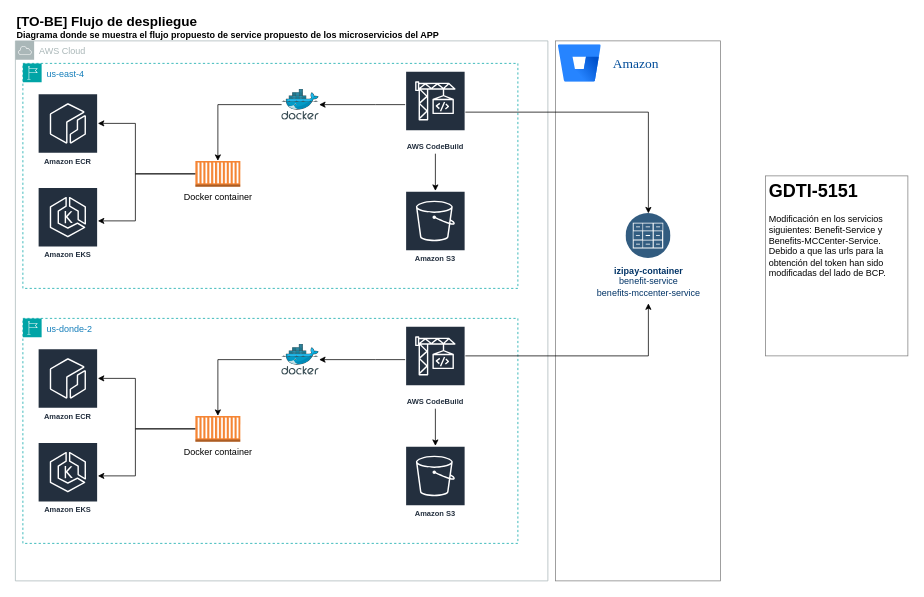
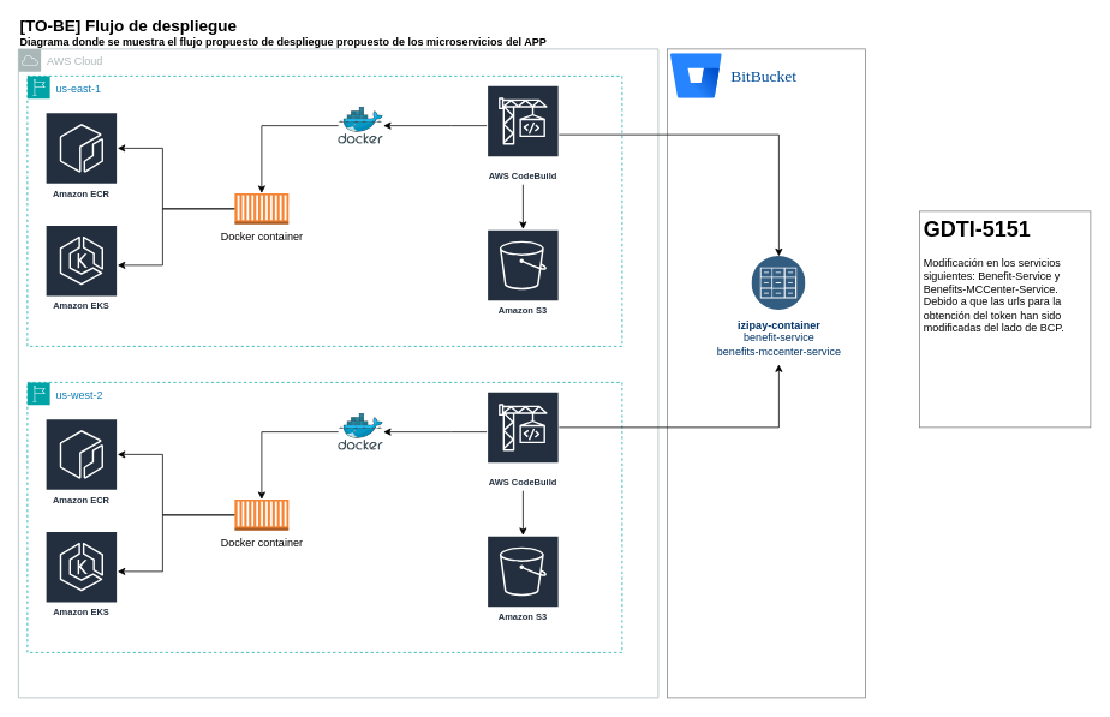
- <mxCell id="2" value="&lt;b&gt;&lt;font style=&quot;font-size: 18px;&quot;&gt;[TO-BE] Flujo de despliegue&lt;/font&gt;&lt;/b&gt;&lt;br&gt;&lt;b&gt;Diagrama donde se muestra el flujo propuesto de service propuesto de los microservicios del APP&lt;/b&gt;" style="text;html=1;strokeColor=none;fillColor=none;align=left;verticalAlign=middle;whiteSpace=wrap;rounded=0;" vertex="1" parent="1"><mxGeometry x="20" y="20" width="770" height="30" as="geometry" /></mxCell>
+ <mxCell id="2" value="&lt;b&gt;&lt;font style=&quot;font-size: 18px;&quot;&gt;[TO-BE] Flujo de despliegue&lt;/font&gt;&lt;/b&gt;&lt;br&gt;&lt;b&gt;Diagrama donde se muestra el flujo propuesto de despliegue propuesto de los microservicios del APP&lt;/b&gt;" style="text;html=1;strokeColor=none;fillColor=none;align=left;verticalAlign=middle;whiteSpace=wrap;rounded=0;" vertex="1" parent="1"><mxGeometry x="20" y="20" width="770" height="30" as="geometry" /></mxCell>
- <mxCell id="30" value="&lt;pre&gt;&lt;font color=&quot;#004c99&quot; style=&quot;font-size: 18px;&quot; face=&quot;Tahoma&quot;&gt;Amazon&lt;/font&gt;&lt;/pre&gt;" style="text;html=1;strokeColor=none;fillColor=none;align=center;verticalAlign=middle;whiteSpace=wrap;rounded=0;" vertex="1" parent="1"><mxGeometry x="801" y="69" width="93" height="30" as="geometry" /></mxCell>
+ <mxCell id="30" value="&lt;pre&gt;&lt;font color=&quot;#004c99&quot; style=&quot;font-size: 18px;&quot; face=&quot;Tahoma&quot;&gt;BitBucket&lt;/font&gt;&lt;/pre&gt;" style="text;html=1;strokeColor=none;fillColor=none;align=center;verticalAlign=middle;whiteSpace=wrap;rounded=0;" vertex="1" parent="1"><mxGeometry x="801" y="69" width="93" height="30" as="geometry" /></mxCell>
- <mxCell id="4" value="us-east-4" style="points=[[0,0],[0.25,0],[0.5,0],[0.75,0],[1,0],[1,0.25],[1,0.5],[1,0.75],[1,1],[0.75,1],[0.5,1],[0.25,1],[0,1],[0,0.75],[0,0.5],[0,0.25]];outlineConnect=0;gradientColor=none;html=1;whiteSpace=wrap;fontSize=12;fontStyle=0;container=1;pointerEvents=0;collapsible=0;recursiveResize=0;shape=mxgraph.aws4.group;grIcon=mxgraph.aws4.group_region;strokeColor=#00A4A6;fillColor=none;verticalAlign=top;align=left;spacingLeft=30;fontColor=#147EBA;dashed=1;" vertex="1" parent="1"><mxGeometry x="30" y="84" width="660" height="300" as="geometry" /></mxCell>
+ <mxCell id="4" value="us-east-1" style="points=[[0,0],[0.25,0],[0.5,0],[0.75,0],[1,0],[1,0.25],[1,0.5],[1,0.75],[1,1],[0.75,1],[0.5,1],[0.25,1],[0,1],[0,0.75],[0,0.5],[0,0.25]];outlineConnect=0;gradientColor=none;html=1;whiteSpace=wrap;fontSize=12;fontStyle=0;container=1;pointerEvents=0;collapsible=0;recursiveResize=0;shape=mxgraph.aws4.group;grIcon=mxgraph.aws4.group_region;strokeColor=#00A4A6;fillColor=none;verticalAlign=top;align=left;spacingLeft=30;fontColor=#147EBA;dashed=1;" vertex="1" parent="1"><mxGeometry x="30" y="84" width="660" height="300" as="geometry" /></mxCell>
- <mxCell id="16" value="us-donde-2" style="points=[[0,0],[0.25,0],[0.5,0],[0.75,0],[1,0],[1,0.25],[1,0.5],[1,0.75],[1,1],[0.75,1],[0.5,1],[0.25,1],[0,1],[0,0.75],[0,0.5],[0,0.25]];outlineConnect=0;gradientColor=none;html=1;whiteSpace=wrap;fontSize=12;fontStyle=0;container=1;pointerEvents=0;collapsible=0;recursiveResize=0;shape=mxgraph.aws4.group;grIcon=mxgraph.aws4.group_region;strokeColor=#00A4A6;fillColor=none;verticalAlign=top;align=left;spacingLeft=30;fontColor=#147EBA;dashed=1;" vertex="1" parent="1"><mxGeometry x="30" y="424" width="660" height="300" as="geometry" /></mxCell>
+ <mxCell id="16" value="us-west-2" style="points=[[0,0],[0.25,0],[0.5,0],[0.75,0],[1,0],[1,0.25],[1,0.5],[1,0.75],[1,1],[0.75,1],[0.5,1],[0.25,1],[0,1],[0,0.75],[0,0.5],[0,0.25]];outlineConnect=0;gradientColor=none;html=1;whiteSpace=wrap;fontSize=12;fontStyle=0;container=1;pointerEvents=0;collapsible=0;recursiveResize=0;shape=mxgraph.aws4.group;grIcon=mxgraph.aws4.group_region;strokeColor=#00A4A6;fillColor=none;verticalAlign=top;align=left;spacingLeft=30;fontColor=#147EBA;dashed=1;" vertex="1" parent="1"><mxGeometry x="30" y="424" width="660" height="300" as="geometry" /></mxCell>
